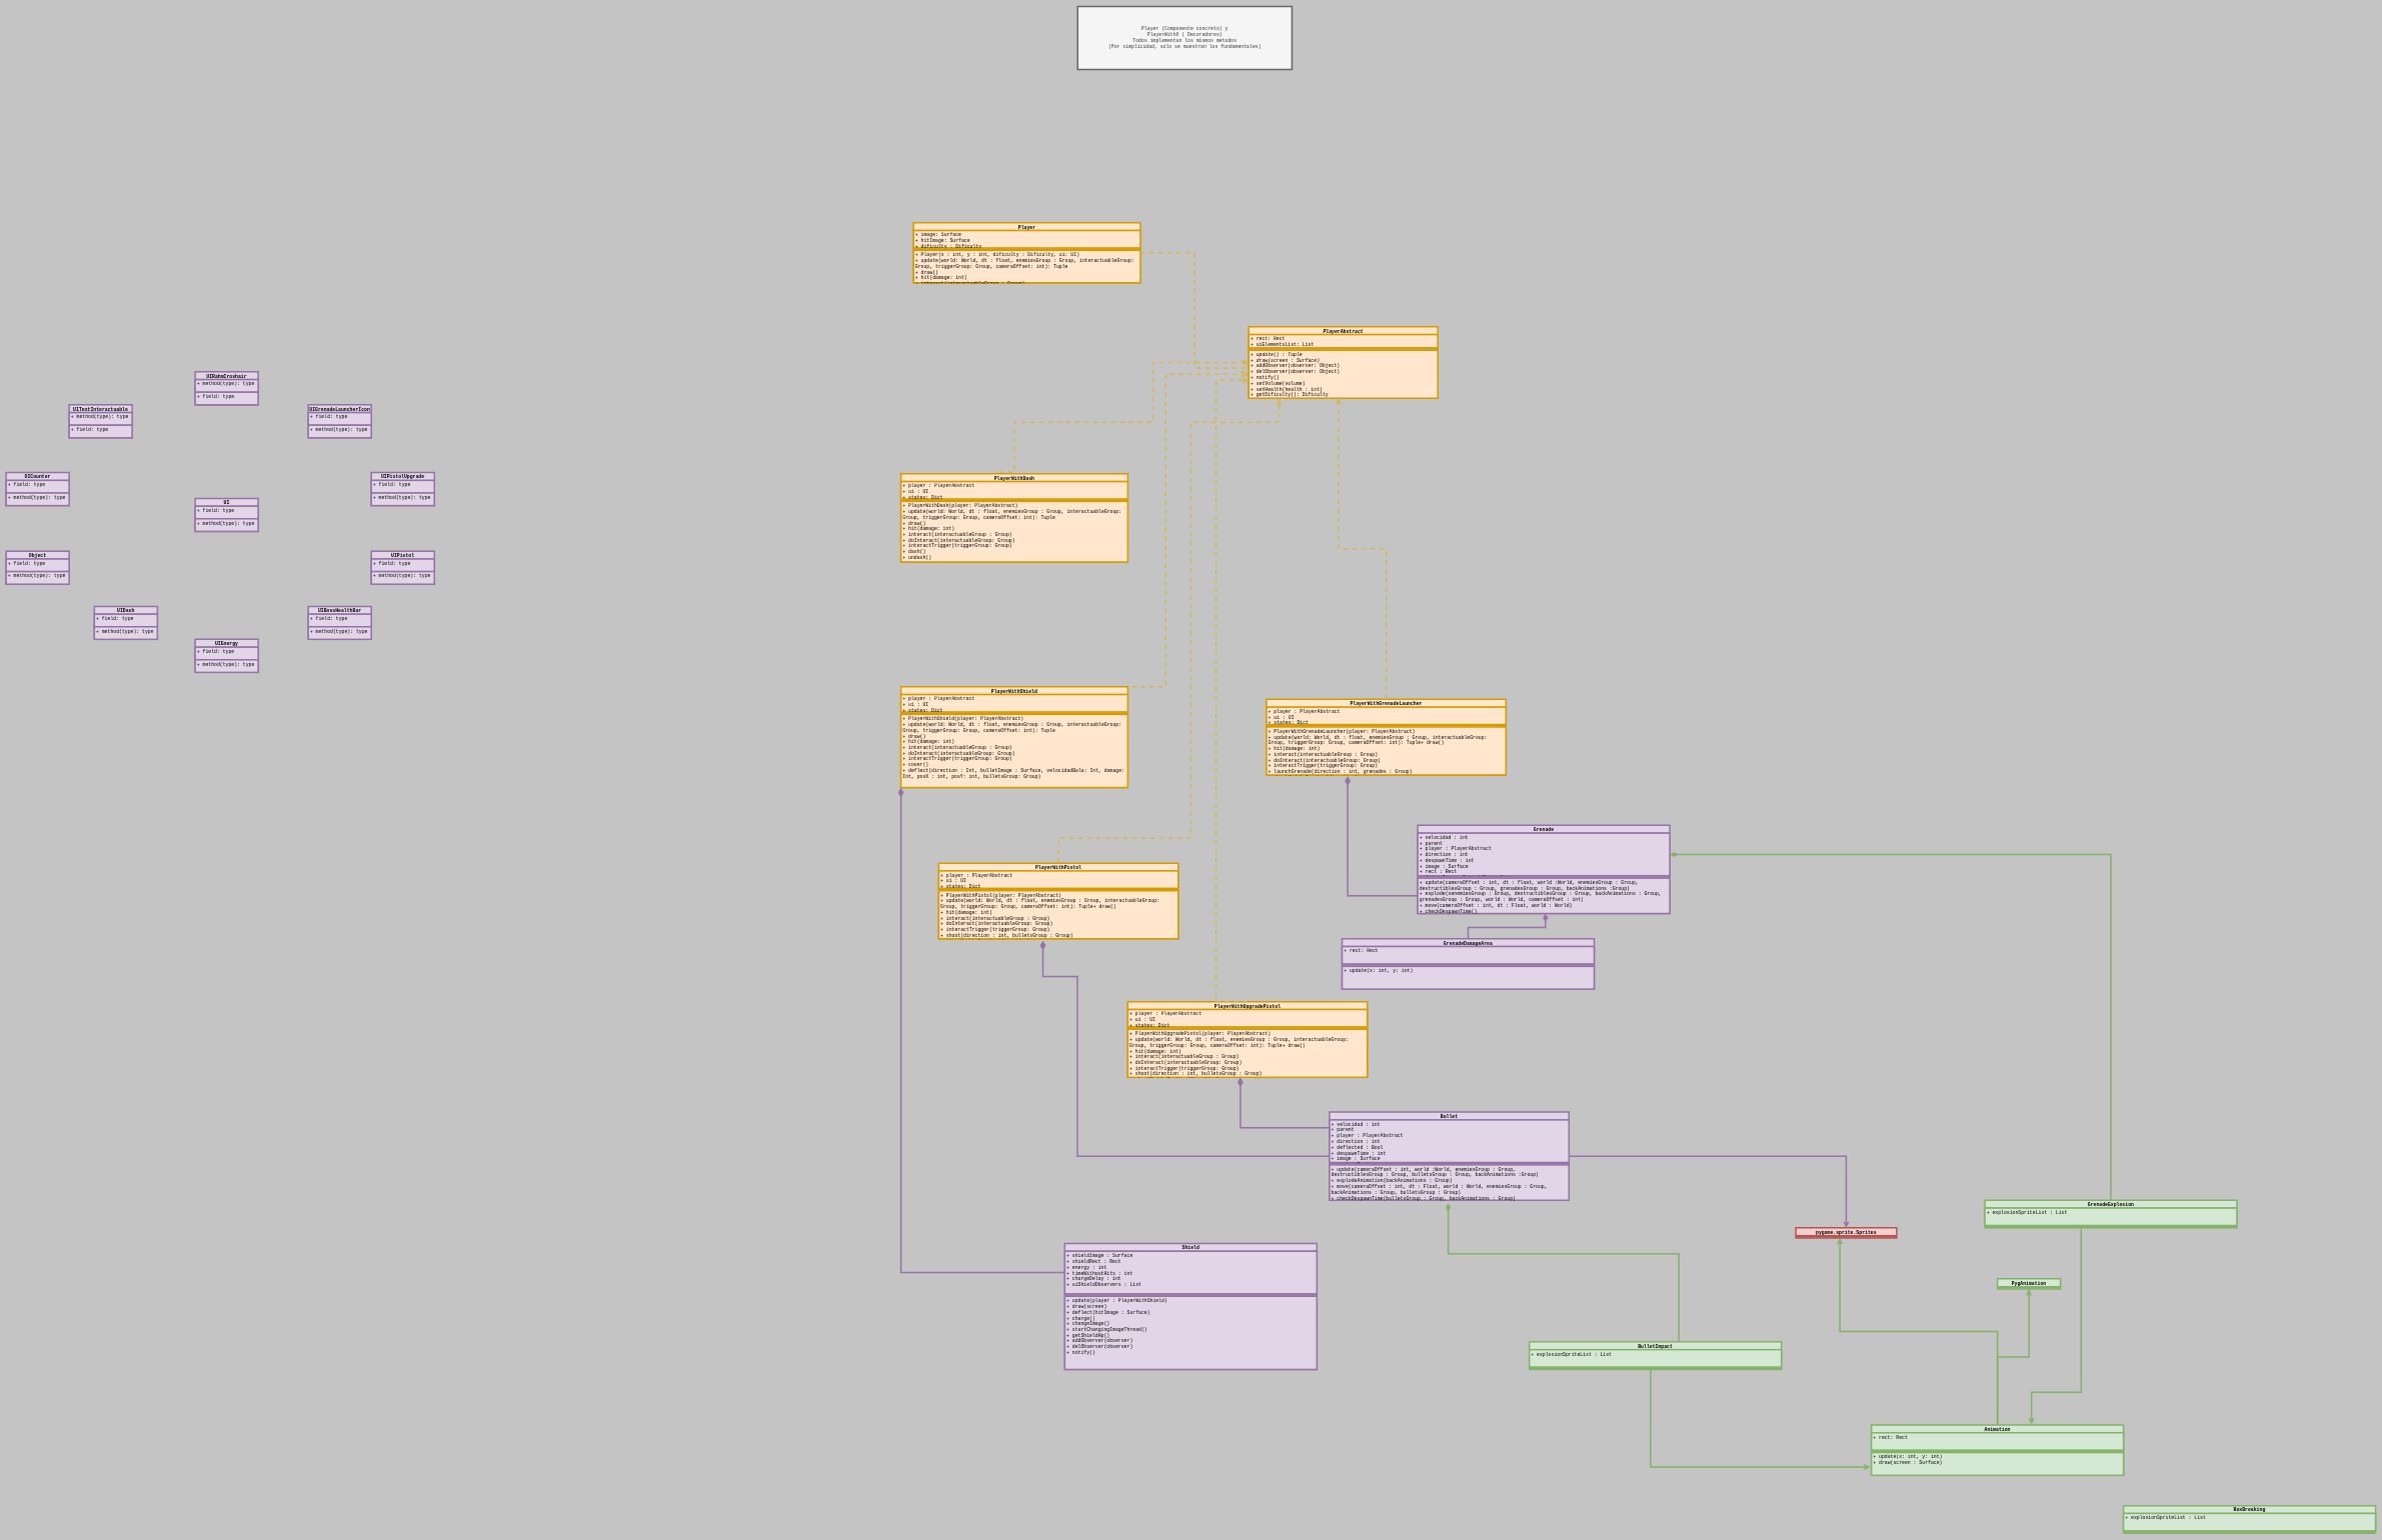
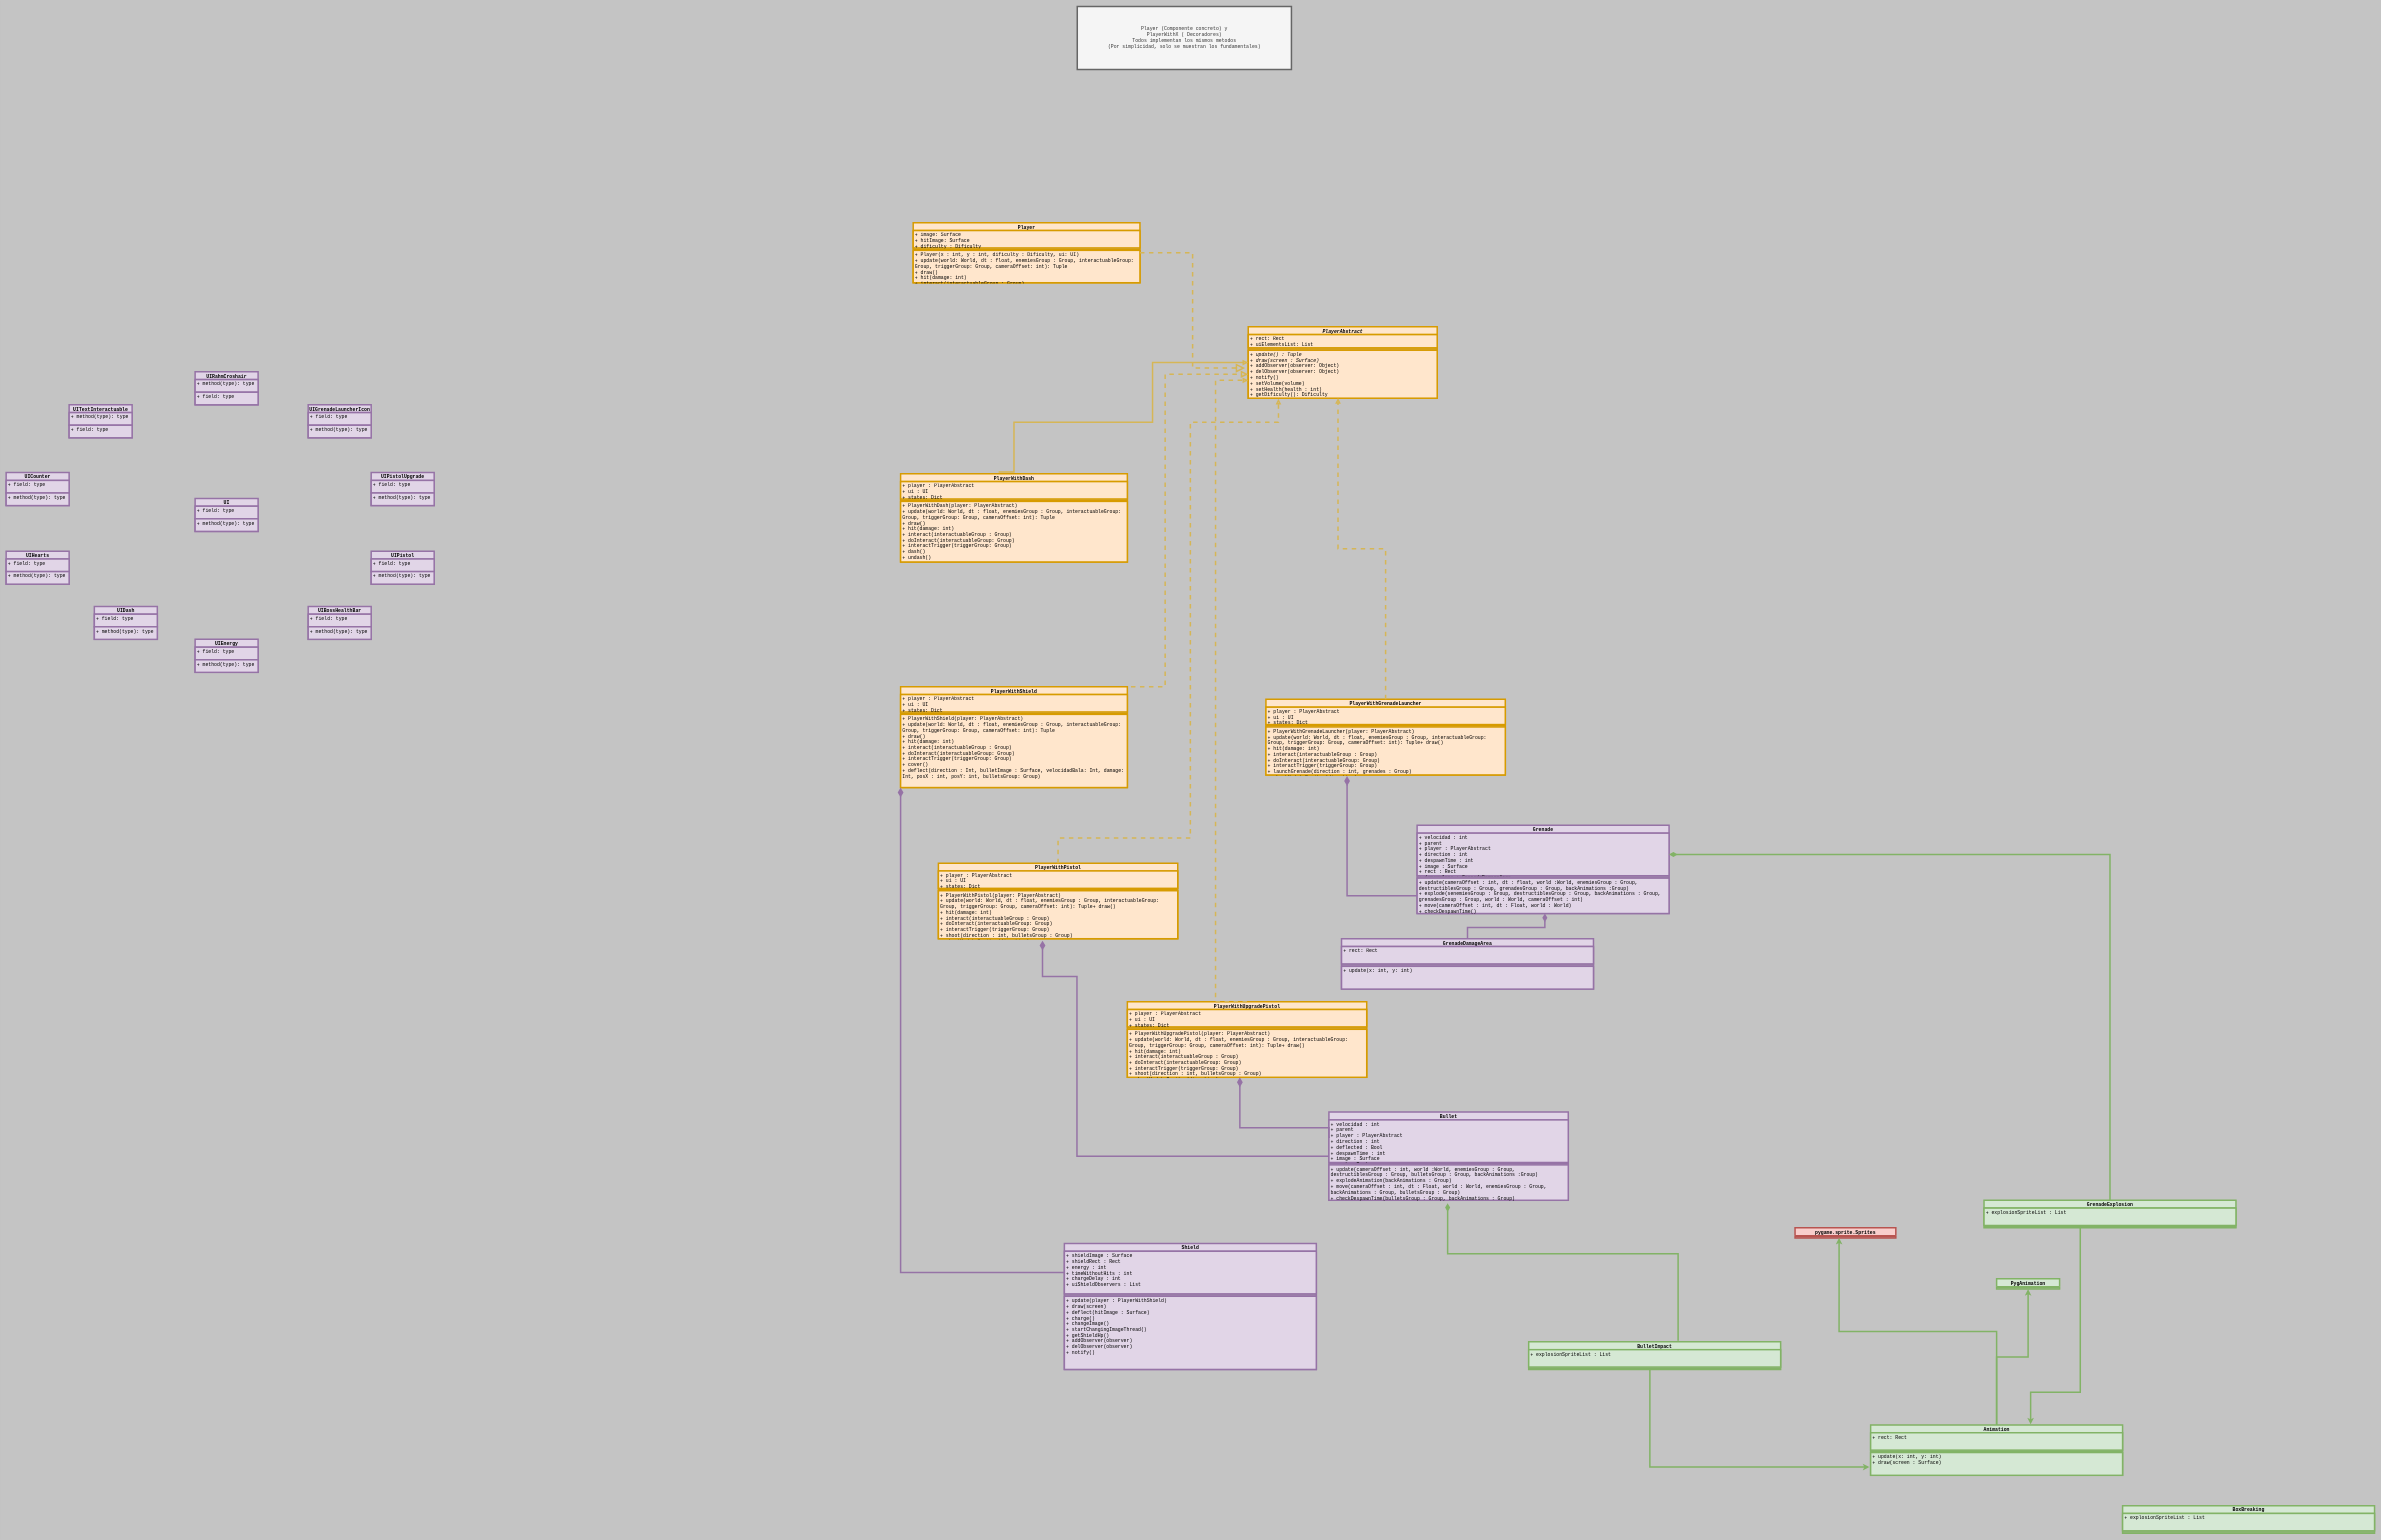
- <mxCell id="117" style="edgeStyle=orthogonalEdgeStyle;rounded=0;orthogonalLoop=1;jettySize=auto;html=1;exitX=1;exitY=0.5;exitDx=0;exitDy=0;entryX=-0.017;entryY=0.372;entryDx=0;entryDy=0;entryPerimeter=0;dashed=1;endArrow=none;endFill=0;strokeWidth=5;fillColor=#fff2cc;strokeColor=#d6b656;endSize=18;" edge="1" parent="1" source="6" target="5"><mxGeometry relative="1" as="geometry" /></mxCell>
+ <mxCell id="117" style="edgeStyle=orthogonalEdgeStyle;rounded=0;orthogonalLoop=1;jettySize=auto;html=1;exitX=1;exitY=0.5;exitDx=0;exitDy=0;entryX=-0.017;entryY=0.372;entryDx=0;entryDy=0;entryPerimeter=0;dashed=1;endArrow=block;endFill=0;strokeWidth=5;fillColor=#fff2cc;strokeColor=#d6b656;endSize=18;" edge="1" parent="1" source="6" target="5"><mxGeometry relative="1" as="geometry" /></mxCell>
- <mxCell id="14" style="edgeStyle=orthogonalEdgeStyle;rounded=0;orthogonalLoop=1;jettySize=auto;html=1;exitX=0.432;exitY=-0.019;exitDx=0;exitDy=0;dashed=1;endArrow=block;endFill=0;fillColor=#fff2cc;strokeColor=#d6b656;strokeWidth=5;swimlaneLine=1;fontSize=16;fontFamily=Courier New;exitPerimeter=0;entryX=0;entryY=0.5;entryDx=0;entryDy=0;" edge="1" parent="1" source="15" target="2"><mxGeometry relative="1" as="geometry"><mxPoint x="4185.4" y="1412.96" as="targetPoint" /><mxPoint x="2792" y="1660" as="sourcePoint" /><Array as="points"><mxPoint x="3380" y="1572" /><mxPoint x="3380" y="1406" /><mxPoint x="3842" y="1406" /><mxPoint x="3842" y="1207" /></Array></mxGeometry></mxCell>
+ <mxCell id="14" style="edgeStyle=orthogonalEdgeStyle;rounded=0;orthogonalLoop=1;jettySize=auto;html=1;exitX=0.432;exitY=-0.019;exitDx=0;exitDy=0;dashed=0;endArrow=block;endFill=0;fillColor=#fff2cc;strokeColor=#d6b656;strokeWidth=5;swimlaneLine=1;fontSize=16;fontFamily=Courier New;exitPerimeter=0;entryX=0;entryY=0.5;entryDx=0;entryDy=0;" edge="1" parent="1" source="15" target="2"><mxGeometry relative="1" as="geometry"><mxPoint x="4185.4" y="1412.96" as="targetPoint" /><mxPoint x="2792" y="1660" as="sourcePoint" /><Array as="points"><mxPoint x="3380" y="1572" /><mxPoint x="3380" y="1406" /><mxPoint x="3842" y="1406" /><mxPoint x="3842" y="1207" /></Array></mxGeometry></mxCell>
- <mxCell id="77" value="Object" style="swimlane;fontStyle=1;align=center;verticalAlign=top;childLayout=stackLayout;horizontal=1;startSize=26;horizontalStack=0;resizeParent=1;resizeParentMax=0;resizeLast=0;collapsible=1;marginBottom=0;whiteSpace=wrap;html=1;fillColor=#e1d5e7;strokeColor=#9673a6;strokeWidth=5;swimlaneLine=1;fontSize=16;fontFamily=Courier New;" vertex="1" parent="1"><mxGeometry x="20" y="1836" width="210" height="110" as="geometry" /></mxCell>
+ <mxCell id="77" value="UIHearts" style="swimlane;fontStyle=1;align=center;verticalAlign=top;childLayout=stackLayout;horizontal=1;startSize=26;horizontalStack=0;resizeParent=1;resizeParentMax=0;resizeLast=0;collapsible=1;marginBottom=0;whiteSpace=wrap;html=1;fillColor=#e1d5e7;strokeColor=#9673a6;strokeWidth=5;swimlaneLine=1;fontSize=16;fontFamily=Courier New;" vertex="1" parent="1"><mxGeometry x="20" y="1836" width="210" height="110" as="geometry" /></mxCell>
- <mxCell id="36" style="edgeStyle=orthogonalEdgeStyle;rounded=0;orthogonalLoop=1;jettySize=auto;html=1;exitX=1;exitY=0.5;exitDx=0;exitDy=0;entryX=0.5;entryY=0;entryDx=0;entryDy=0;strokeWidth=5;fillColor=#e1d5e7;strokeColor=#9673a6;" edge="1" parent="1" source="37" target="58"><mxGeometry relative="1" as="geometry" /></mxCell>
